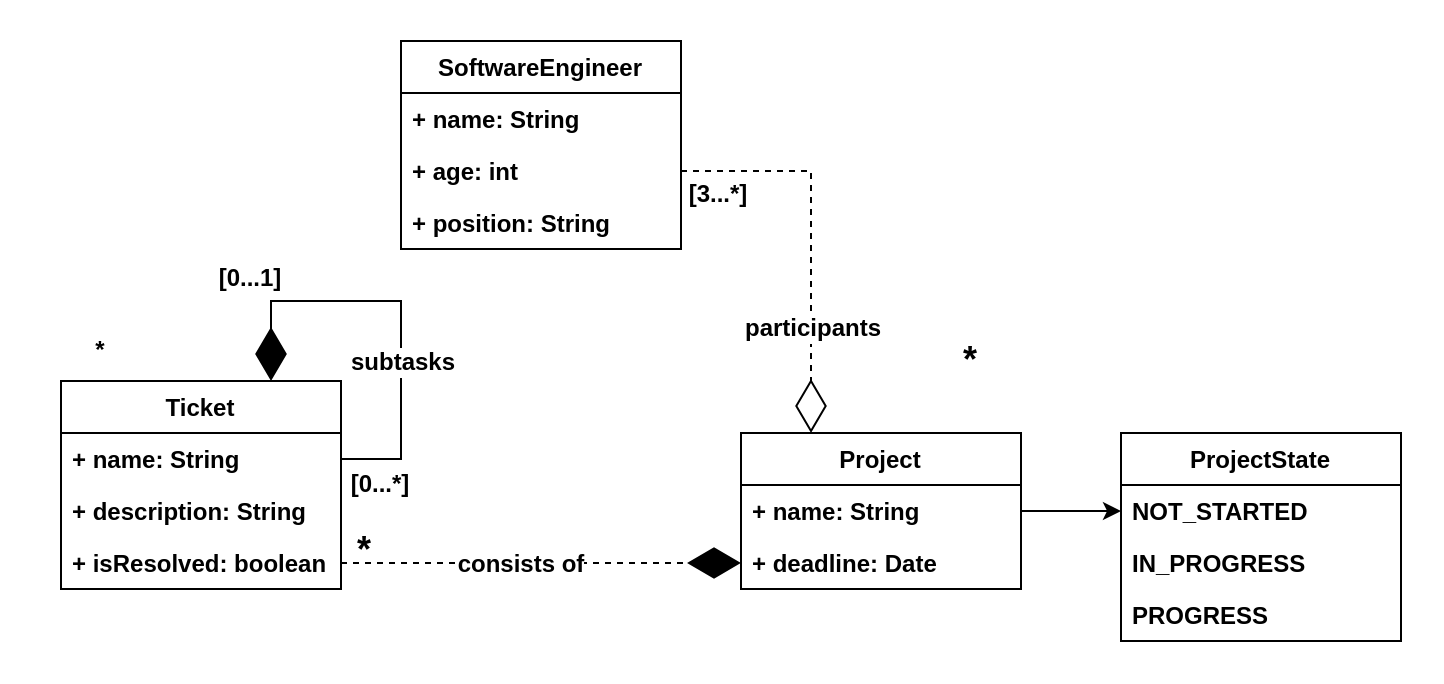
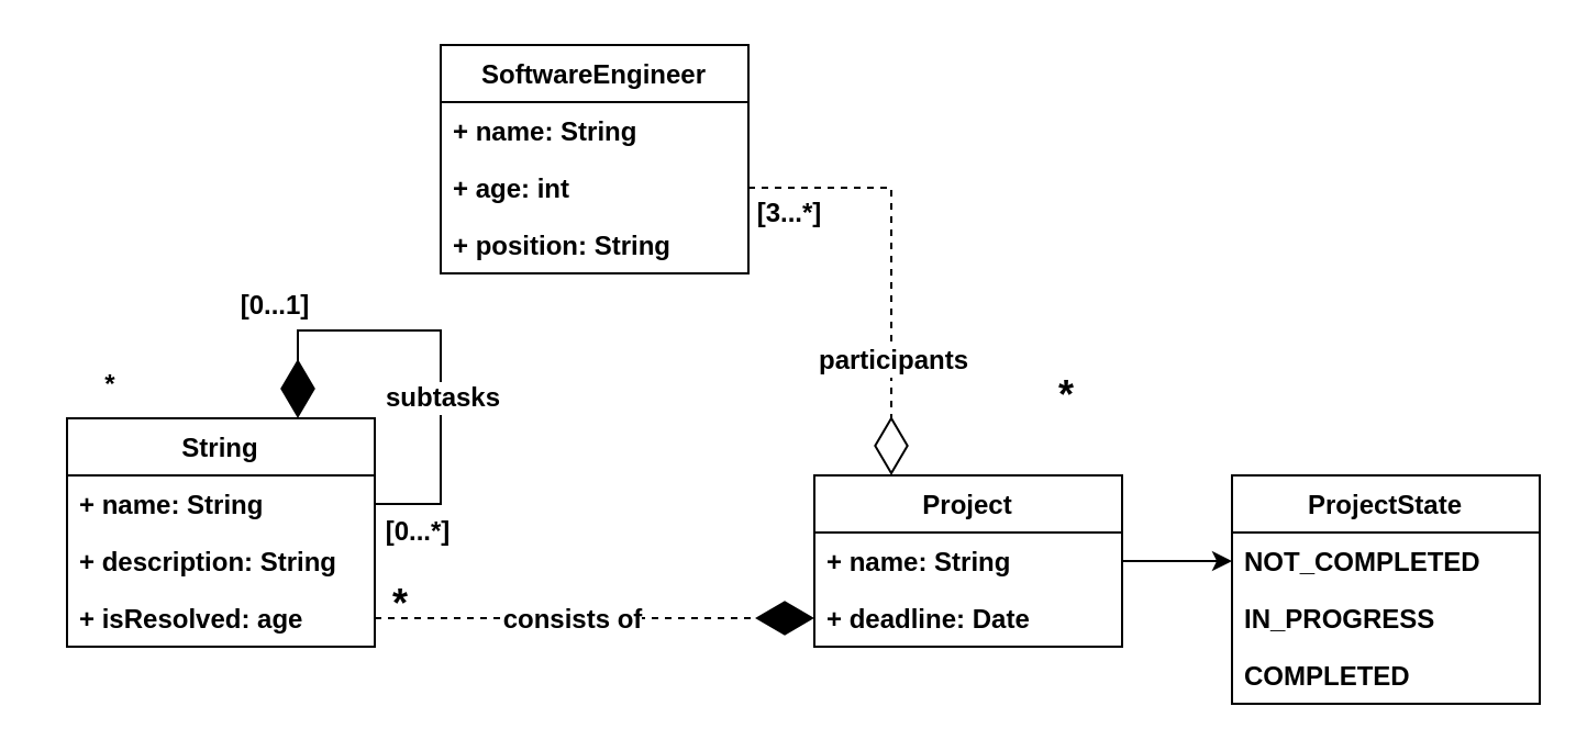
- <mxCell id="6" value="Ticket" style="swimlane;fontStyle=1;childLayout=stackLayout;horizontal=1;startSize=26;fillColor=none;horizontalStack=0;resizeParent=1;resizeParentMax=0;resizeLast=0;collapsible=1;marginBottom=0;" parent="1" vertex="1"><mxGeometry x="30" y="190" width="140" height="104" as="geometry" /></mxCell>
+ <mxCell id="6" value="String" style="swimlane;fontStyle=1;childLayout=stackLayout;horizontal=1;startSize=26;fillColor=none;horizontalStack=0;resizeParent=1;resizeParentMax=0;resizeLast=0;collapsible=1;marginBottom=0;" parent="1" vertex="1"><mxGeometry x="30" y="190" width="140" height="104" as="geometry" /></mxCell>
- <mxCell id="26" value="NOT_STARTED" style="text;strokeColor=none;fillColor=none;align=left;verticalAlign=top;spacingLeft=4;spacingRight=4;overflow=hidden;rotatable=0;points=[[0,0.5],[1,0.5]];portConstraint=eastwest;fontStyle=1" parent="25" vertex="1"><mxGeometry y="26" width="140" height="26" as="geometry" /></mxCell>
+ <mxCell id="26" value="NOT_COMPLETED" style="text;strokeColor=none;fillColor=none;align=left;verticalAlign=top;spacingLeft=4;spacingRight=4;overflow=hidden;rotatable=0;points=[[0,0.5],[1,0.5]];portConstraint=eastwest;fontStyle=1" parent="25" vertex="1"><mxGeometry y="26" width="140" height="26" as="geometry" /></mxCell>
- <mxCell id="9" value="+ isResolved: boolean" style="text;strokeColor=none;fillColor=none;align=left;verticalAlign=top;spacingLeft=4;spacingRight=4;overflow=hidden;rotatable=0;points=[[0,0.5],[1,0.5]];portConstraint=eastwest;fontStyle=1" parent="6" vertex="1"><mxGeometry y="78" width="140" height="26" as="geometry" /></mxCell>
+ <mxCell id="9" value="+ isResolved: age" style="text;strokeColor=none;fillColor=none;align=left;verticalAlign=top;spacingLeft=4;spacingRight=4;overflow=hidden;rotatable=0;points=[[0,0.5],[1,0.5]];portConstraint=eastwest;fontStyle=1" parent="6" vertex="1"><mxGeometry y="78" width="140" height="26" as="geometry" /></mxCell>
- <mxCell id="28" value="PROGRESS" style="text;strokeColor=none;fillColor=none;align=left;verticalAlign=top;spacingLeft=4;spacingRight=4;overflow=hidden;rotatable=0;points=[[0,0.5],[1,0.5]];portConstraint=eastwest;fontStyle=1" parent="25" vertex="1"><mxGeometry y="78" width="140" height="26" as="geometry" /></mxCell>
+ <mxCell id="28" value="COMPLETED" style="text;strokeColor=none;fillColor=none;align=left;verticalAlign=top;spacingLeft=4;spacingRight=4;overflow=hidden;rotatable=0;points=[[0,0.5],[1,0.5]];portConstraint=eastwest;fontStyle=1" parent="25" vertex="1"><mxGeometry y="78" width="140" height="26" as="geometry" /></mxCell>
